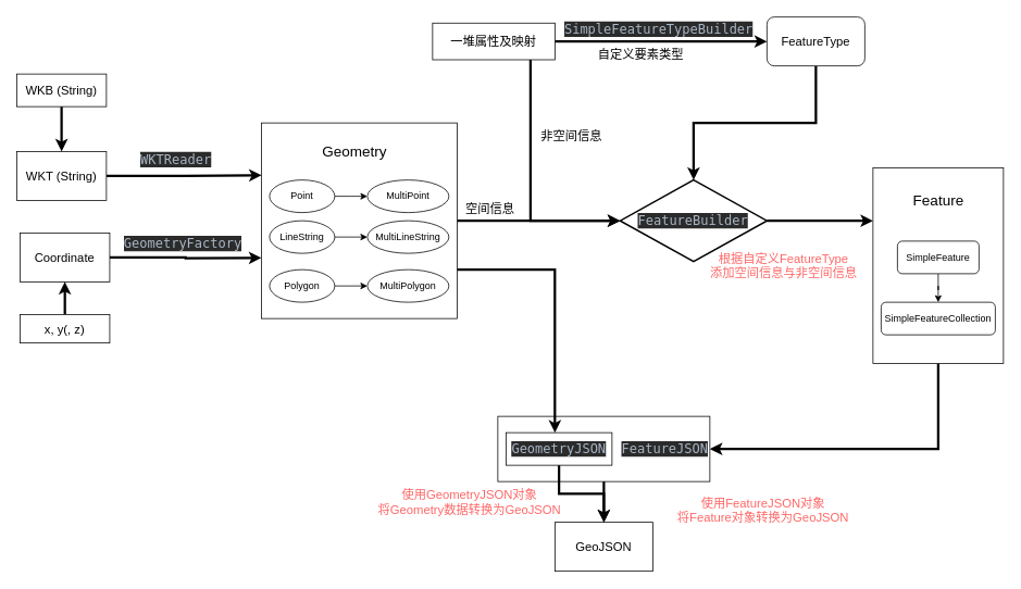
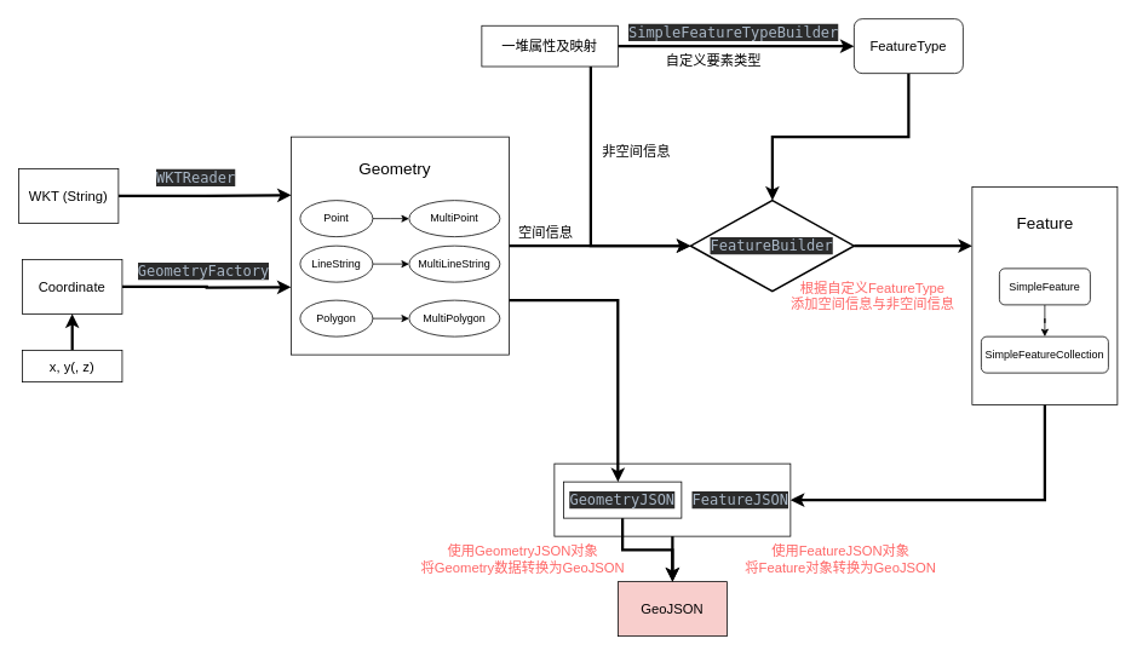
- <mxCell id="45" value="&lt;font style=&quot;font-size: 15px;&quot;&gt;WKB (String)&lt;/font&gt;" style="rounded=0;whiteSpace=wrap;html=1;fontSize=18;" vertex="1" parent="1"><mxGeometry x="20" y="90" width="110" height="40" as="geometry" /></mxCell>
- <mxCell id="44" value="" style="edgeStyle=orthogonalEdgeStyle;rounded=0;orthogonalLoop=1;jettySize=auto;html=1;strokeWidth=3;fontSize=15;" edge="1" parent="1" source="45" target="18"><mxGeometry relative="1" as="geometry" /></mxCell>
- <mxCell id="49" value="使用FeatureJSON对象&lt;br&gt;将Feature对象转换为GeoJSON" style="text;html=1;align=center;verticalAlign=middle;resizable=0;points=[];autosize=1;strokeColor=none;fillColor=none;fontSize=15;fontColor=#FF6666;" vertex="1" parent="1"><mxGeometry x="820" y="600" width="230" height="50" as="geometry" /></mxCell>
+ <mxCell id="49" value="使用FeatureJSON对象&lt;br&gt;将Feature对象转换为GeoJSON" style="text;html=1;align=center;verticalAlign=middle;resizable=0;points=[];autosize=1;strokeColor=none;fillColor=none;fontSize=15;fontColor=#FF6666;" vertex="1" parent="1"><mxGeometry x="810" y="590" width="230" height="50" as="geometry" /></mxCell>
- <mxCell id="38" value="GeoJSON" style="rounded=0;whiteSpace=wrap;html=1;fontSize=15;" vertex="1" parent="1"><mxGeometry x="680" y="640" width="120" height="60" as="geometry" /></mxCell>
+ <mxCell id="38" value="GeoJSON" style="rounded=0;whiteSpace=wrap;html=1;fontSize=15;fillColor=#f8cecc;" vertex="1" parent="1"><mxGeometry x="680" y="640" width="120" height="60" as="geometry" /></mxCell>
